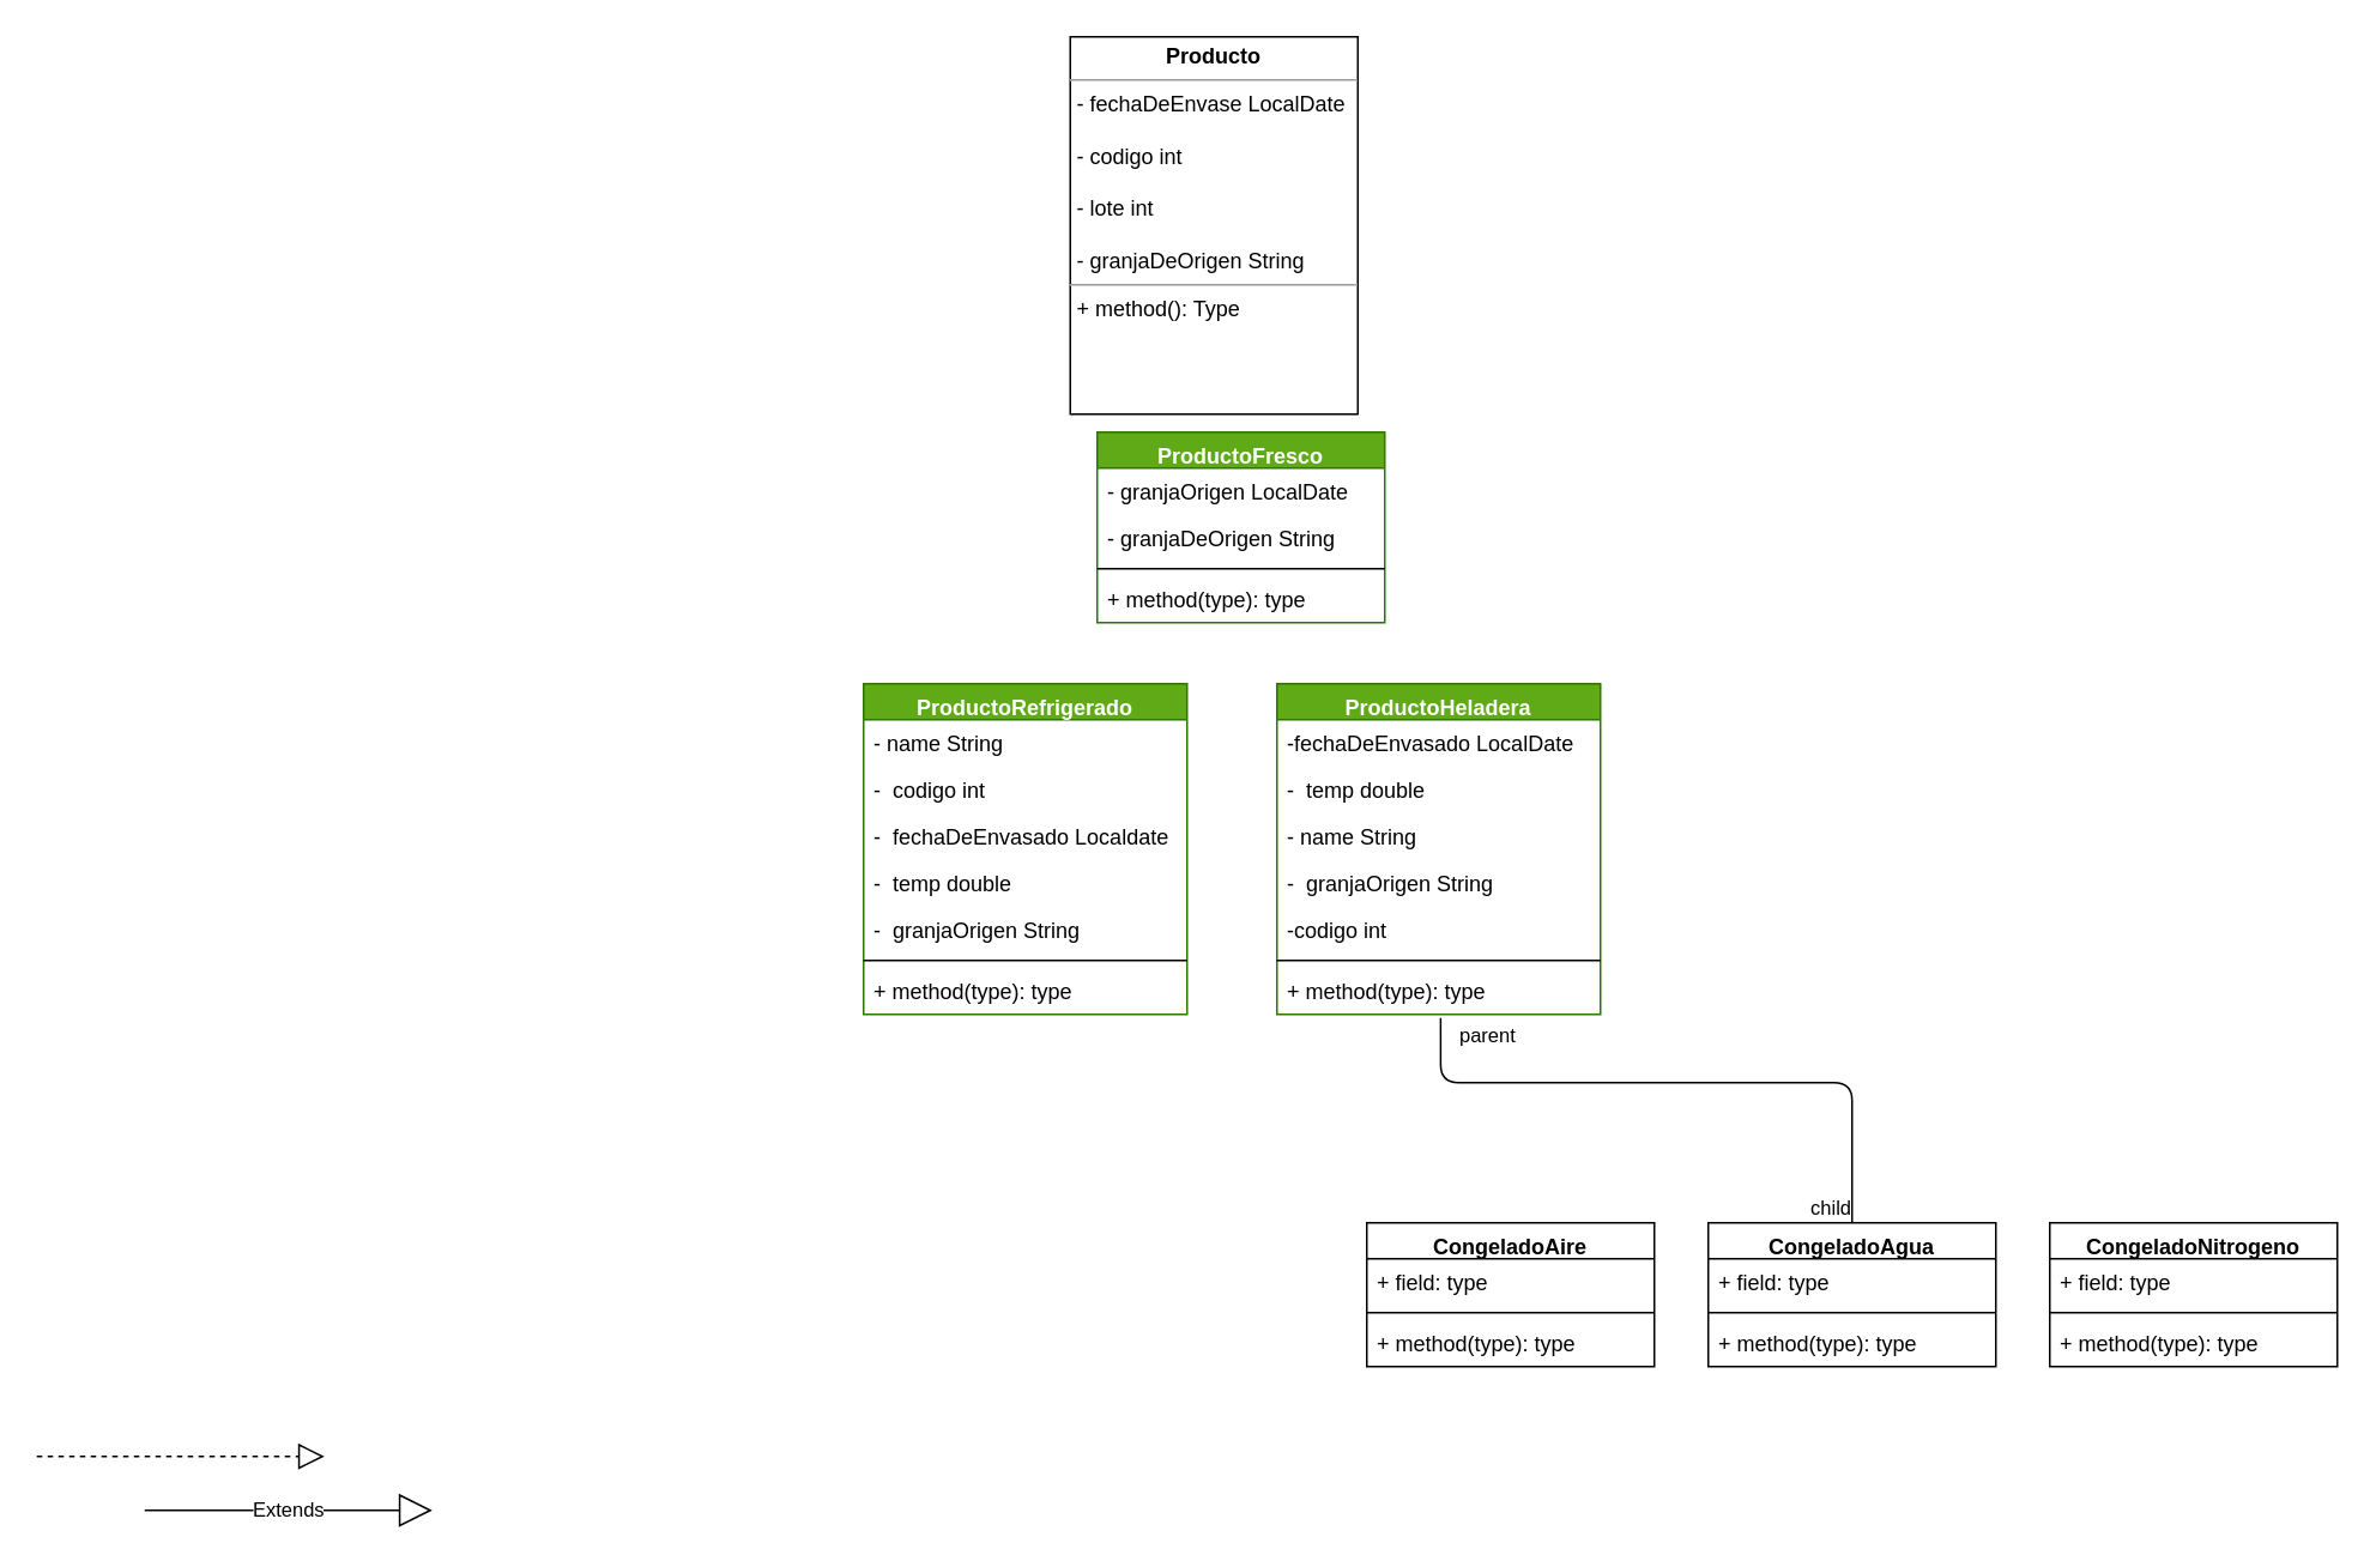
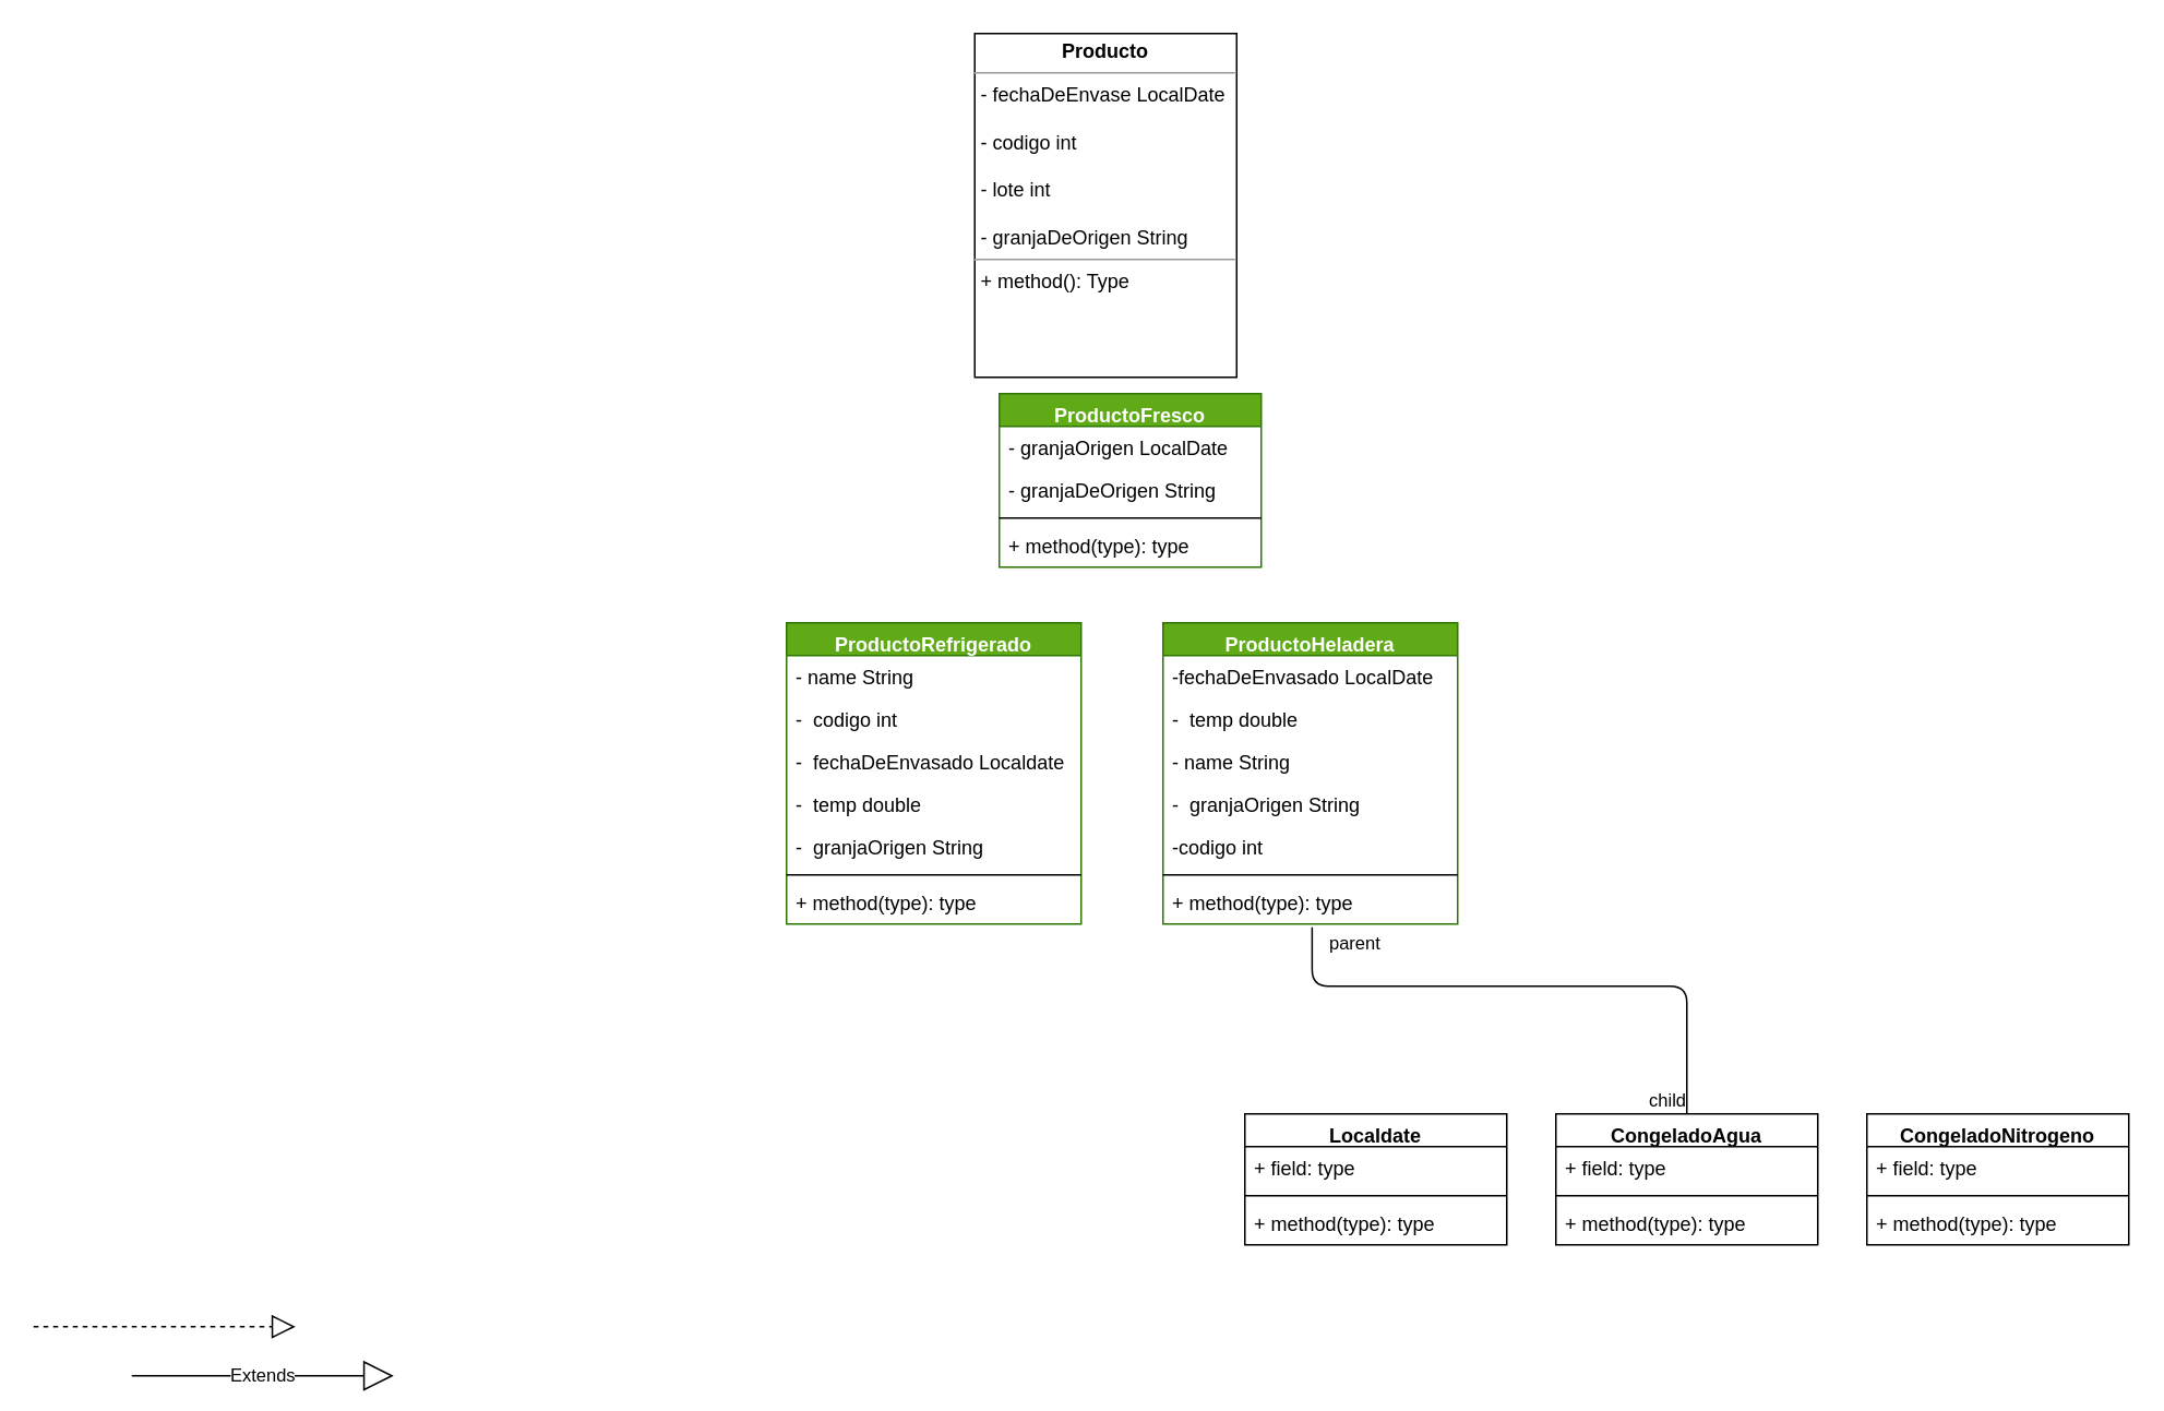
- <mxCell id="23" value="CongeladoAire" style="swimlane;fontStyle=1;align=center;verticalAlign=top;childLayout=stackLayout;horizontal=1;startSize=20;horizontalStack=0;resizeParent=1;resizeParentMax=0;resizeLast=0;collapsible=1;marginBottom=0;" parent="1" vertex="1"><mxGeometry x="760" y="680" width="160" height="80" as="geometry" /></mxCell>
+ <mxCell id="23" value="Localdate" style="swimlane;fontStyle=1;align=center;verticalAlign=top;childLayout=stackLayout;horizontal=1;startSize=20;horizontalStack=0;resizeParent=1;resizeParentMax=0;resizeLast=0;collapsible=1;marginBottom=0;" parent="1" vertex="1"><mxGeometry x="760" y="680" width="160" height="80" as="geometry" /></mxCell>
